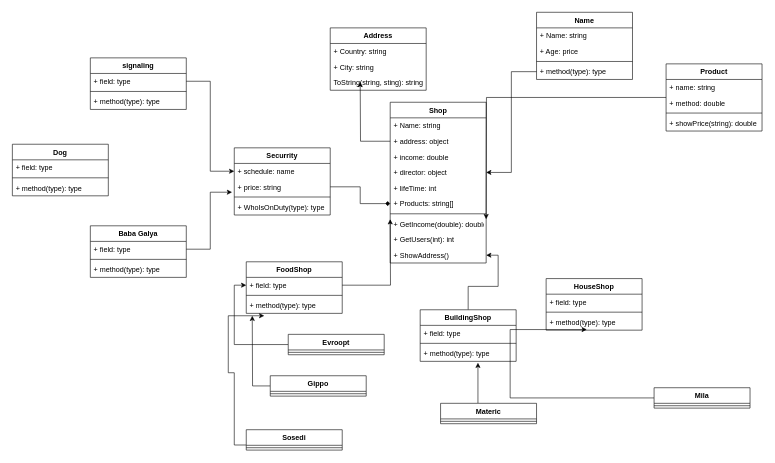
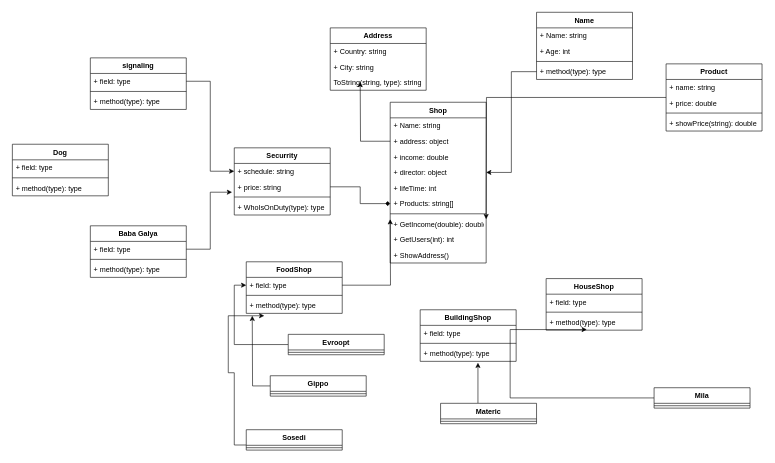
- <mxCell id="21" value="+ Age: price&#10;" style="text;strokeColor=none;fillColor=none;align=left;verticalAlign=top;spacingLeft=4;spacingRight=4;overflow=hidden;rotatable=0;points=[[0,0.5],[1,0.5]];portConstraint=eastwest;" parent="19" vertex="1"><mxGeometry y="52" width="160" height="26" as="geometry" /></mxCell>
+ <mxCell id="21" value="+ Age: int&#10;" style="text;strokeColor=none;fillColor=none;align=left;verticalAlign=top;spacingLeft=4;spacingRight=4;overflow=hidden;rotatable=0;points=[[0,0.5],[1,0.5]];portConstraint=eastwest;" parent="19" vertex="1"><mxGeometry y="52" width="160" height="26" as="geometry" /></mxCell>
- <mxCell id="28" value="ToString(string, sting): string" style="text;strokeColor=none;fillColor=none;align=left;verticalAlign=top;spacingLeft=4;spacingRight=4;overflow=hidden;rotatable=0;points=[[0,0.5],[1,0.5]];portConstraint=eastwest;" vertex="1" parent="25"><mxGeometry y="78" width="160" height="26" as="geometry" /></mxCell>
+ <mxCell id="28" value="ToString(string, type): string" style="text;strokeColor=none;fillColor=none;align=left;verticalAlign=top;spacingLeft=4;spacingRight=4;overflow=hidden;rotatable=0;points=[[0,0.5],[1,0.5]];portConstraint=eastwest;" vertex="1" parent="25"><mxGeometry y="78" width="160" height="26" as="geometry" /></mxCell>
- <mxCell id="16" value="+ method: double" style="text;strokeColor=none;fillColor=none;align=left;verticalAlign=top;spacingLeft=4;spacingRight=4;overflow=hidden;rotatable=0;points=[[0,0.5],[1,0.5]];portConstraint=eastwest;" parent="14" vertex="1"><mxGeometry y="52" width="160" height="26" as="geometry" /></mxCell>
+ <mxCell id="16" value="+ price: double" style="text;strokeColor=none;fillColor=none;align=left;verticalAlign=top;spacingLeft=4;spacingRight=4;overflow=hidden;rotatable=0;points=[[0,0.5],[1,0.5]];portConstraint=eastwest;" parent="14" vertex="1"><mxGeometry y="52" width="160" height="26" as="geometry" /></mxCell>
- <mxCell id="52" value="+ schedule: name" style="text;strokeColor=none;fillColor=none;align=left;verticalAlign=top;spacingLeft=4;spacingRight=4;overflow=hidden;rotatable=0;points=[[0,0.5],[1,0.5]];portConstraint=eastwest;" parent="51" vertex="1"><mxGeometry y="26" width="160" height="26" as="geometry" /></mxCell>
+ <mxCell id="52" value="+ schedule: string" style="text;strokeColor=none;fillColor=none;align=left;verticalAlign=top;spacingLeft=4;spacingRight=4;overflow=hidden;rotatable=0;points=[[0,0.5],[1,0.5]];portConstraint=eastwest;" parent="51" vertex="1"><mxGeometry y="26" width="160" height="26" as="geometry" /></mxCell>
- <mxCell id="71" style="edgeStyle=orthogonalEdgeStyle;rounded=0;orthogonalLoop=1;jettySize=auto;html=1;" parent="1" source="72" target="12" edge="1"><mxGeometry relative="1" as="geometry" /></mxCell>
